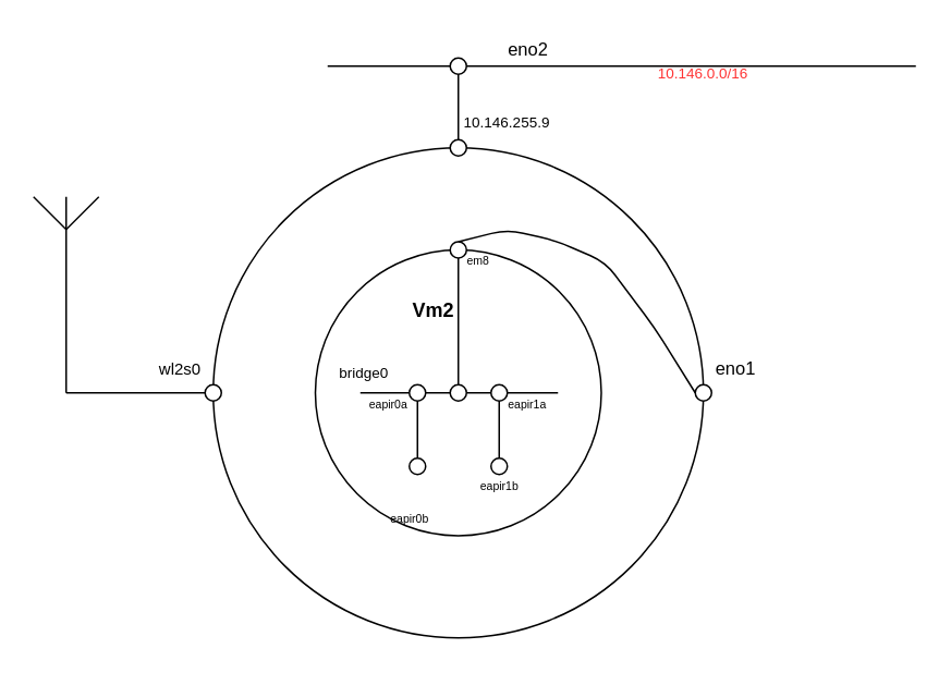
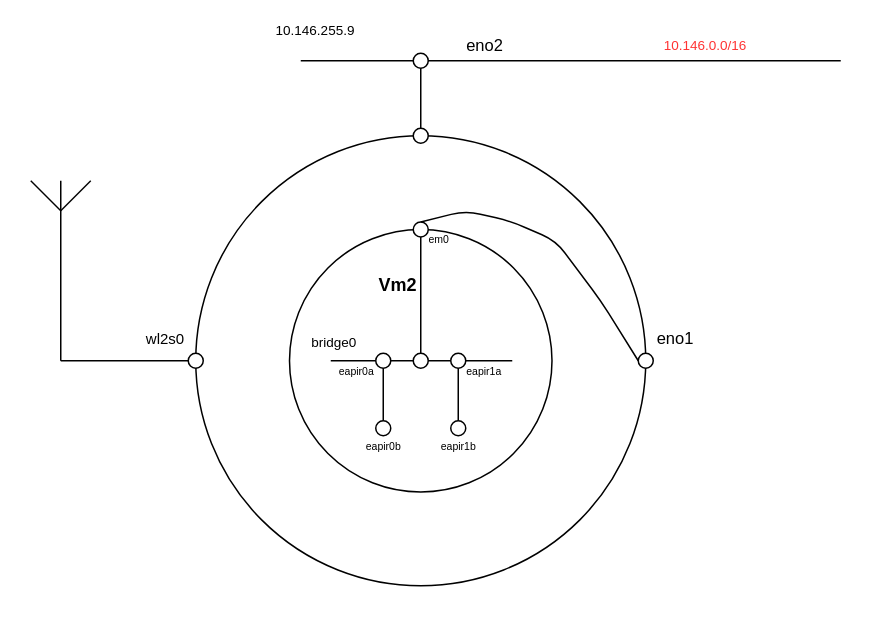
- <mxCell id="23" value="10.146.0.0/16" style="text;html=1;strokeColor=none;fillColor=none;align=center;verticalAlign=middle;whiteSpace=wrap;rounded=0;fontSize=9;fontColor=#FF3333;" vertex="1" parent="1"><mxGeometry x="410" y="35" width="40" height="20" as="geometry" /></mxCell>
+ <mxCell id="23" value="10.146.0.0/16" style="text;html=1;strokeColor=none;fillColor=none;align=center;verticalAlign=middle;whiteSpace=wrap;rounded=0;fontSize=9;fontColor=#FF3333;" vertex="1" parent="1"><mxGeometry x="450" y="20" width="40" height="20" as="geometry" /></mxCell>
- <mxCell id="24" value="&lt;span&gt;10.146.255.9&lt;/span&gt;" style="text;html=1;strokeColor=none;fillColor=none;align=center;verticalAlign=middle;whiteSpace=wrap;rounded=0;fontSize=9;fontColor=#000000;" vertex="1" parent="1"><mxGeometry x="290" y="65" width="40" height="20" as="geometry" /></mxCell>
+ <mxCell id="24" value="&lt;span&gt;10.146.255.9&lt;/span&gt;" style="text;html=1;strokeColor=none;fillColor=none;align=center;verticalAlign=middle;whiteSpace=wrap;rounded=0;fontSize=9;fontColor=#000000;" vertex="1" parent="1"><mxGeometry x="190" y="10" width="40" height="20" as="geometry" /></mxCell>
- <mxCell id="33" value="em8&lt;br&gt;" style="text;html=1;strokeColor=none;fillColor=none;align=center;verticalAlign=middle;whiteSpace=wrap;rounded=0;fontSize=7;" vertex="1" parent="1"><mxGeometry x="270" y="152.5" width="45" height="15" as="geometry" /></mxCell>
+ <mxCell id="33" value="em0&lt;br&gt;" style="text;html=1;strokeColor=none;fillColor=none;align=center;verticalAlign=middle;whiteSpace=wrap;rounded=0;fontSize=7;" vertex="1" parent="1"><mxGeometry x="270" y="152.5" width="45" height="15" as="geometry" /></mxCell>
- <mxCell id="20" value="eapir0b&lt;br&gt;" style="text;html=1;strokeColor=none;fillColor=none;align=center;verticalAlign=middle;whiteSpace=wrap;rounded=0;fontSize=7;" vertex="1" parent="1"><mxGeometry x="227.5" y="310" width="45" height="15" as="geometry" /></mxCell>
+ <mxCell id="20" value="eapir0b&lt;br&gt;" style="text;html=1;strokeColor=none;fillColor=none;align=center;verticalAlign=middle;whiteSpace=wrap;rounded=0;fontSize=7;" vertex="1" parent="1"><mxGeometry x="232.5" y="290" width="45" height="15" as="geometry" /></mxCell>
